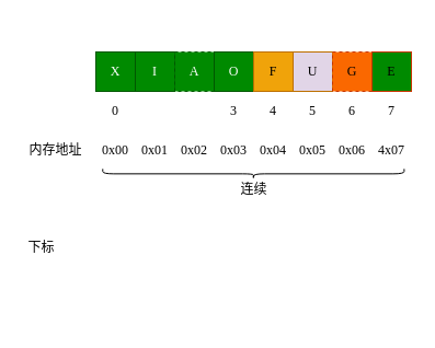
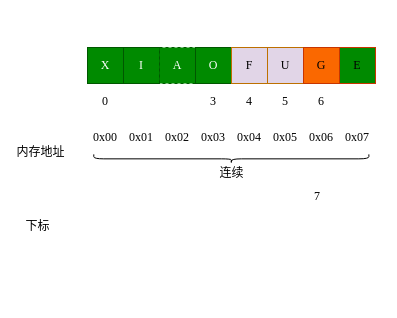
- <mxCell id="8" value="F" style="whiteSpace=wrap;html=1;aspect=fixed;fillColor=#f0a30a;fontColor=#000000;strokeColor=#BD7000;fontFamily=Comic Sans MS;" vertex="1" parent="1"><mxGeometry x="231" y="47" width="36" height="36" as="geometry" /></mxCell>
+ <mxCell id="8" value="F" style="whiteSpace=wrap;html=1;aspect=fixed;fillColor=#e1d5e7;fontColor=#000000;strokeColor=#BD7000;fontFamily=Comic Sans MS;" vertex="1" parent="1"><mxGeometry x="231" y="47" width="36" height="36" as="geometry" /></mxCell>
- <mxCell id="12" value="G" style="whiteSpace=wrap;html=1;aspect=fixed;fillColor=#fa6800;fontColor=#000000;strokeColor=#C73500;fontFamily=Comic Sans MS;dashed=1;" vertex="1" parent="1"><mxGeometry x="303" y="47" width="36" height="36" as="geometry" /></mxCell>
+ <mxCell id="12" value="G" style="whiteSpace=wrap;html=1;aspect=fixed;fillColor=#fa6800;fontColor=#000000;strokeColor=#C73500;fontFamily=Comic Sans MS;" vertex="1" parent="1"><mxGeometry x="303" y="47" width="36" height="36" as="geometry" /></mxCell>
- <mxCell id="15" value="7" style="whiteSpace=wrap;html=1;aspect=fixed;fillColor=none;fontColor=default;strokeColor=none;fontFamily=Comic Sans MS;" vertex="1" parent="1"><mxGeometry x="339" y="83" width="36" height="36" as="geometry" /></mxCell>
+ <mxCell id="15" value="7" style="whiteSpace=wrap;html=1;aspect=fixed;fillColor=none;fontColor=default;strokeColor=none;fontFamily=Comic Sans MS;" vertex="1" parent="1"><mxGeometry x="299" y="178" width="36" height="36" as="geometry" /></mxCell>
- <mxCell id="17" value="内存地址" style="text;html=1;align=center;verticalAlign=middle;resizable=0;points=[];autosize=1;strokeColor=none;fillColor=none;fontFamily=Comic Sans MS;fontColor=#000000;" vertex="1" parent="1"><mxGeometry x="21" y="128" width="58" height="18" as="geometry" /></mxCell>
+ <mxCell id="17" value="内存地址" style="text;html=1;align=center;verticalAlign=middle;resizable=0;points=[];autosize=1;strokeColor=none;fillColor=none;fontFamily=Comic Sans MS;fontColor=#000000;" vertex="1" parent="1"><mxGeometry x="11" y="143" width="58" height="18" as="geometry" /></mxCell>
- <mxCell id="25" value="4x07" style="whiteSpace=wrap;html=1;aspect=fixed;fillColor=none;fontColor=default;strokeColor=none;fontFamily=Comic Sans MS;" vertex="1" parent="1"><mxGeometry x="339" y="119" width="36" height="36" as="geometry" /></mxCell>
+ <mxCell id="25" value="0x07" style="whiteSpace=wrap;html=1;aspect=fixed;fillColor=none;fontColor=default;strokeColor=none;fontFamily=Comic Sans MS;" vertex="1" parent="1"><mxGeometry x="339" y="119" width="36" height="36" as="geometry" /></mxCell>
